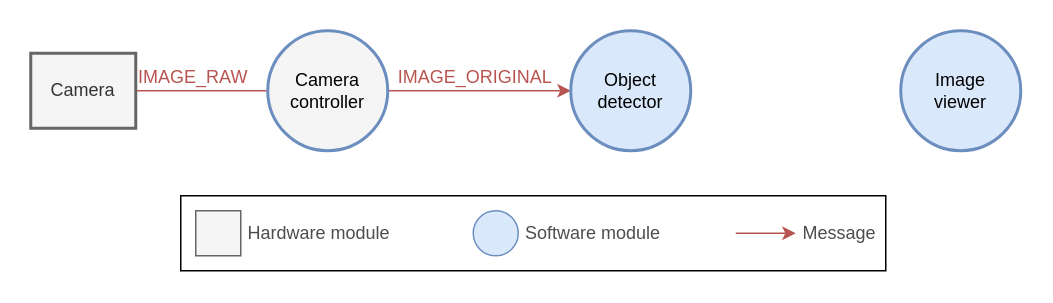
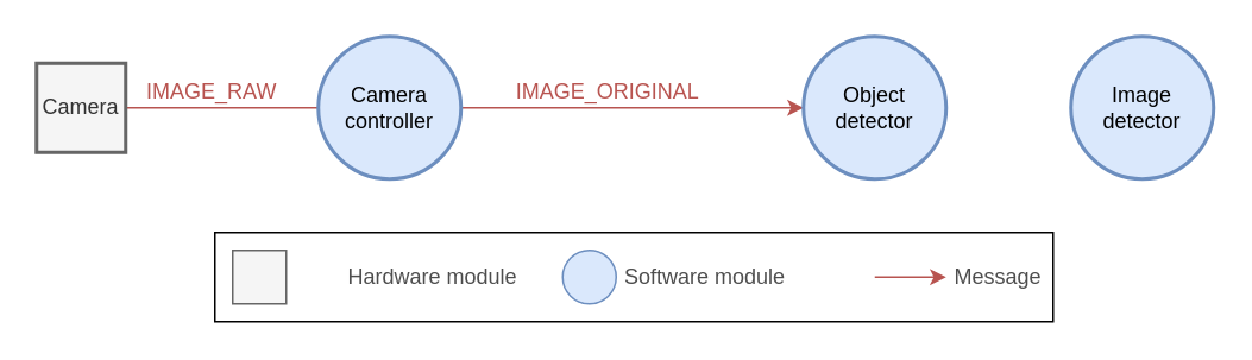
- <mxCell id="4" value="Camera" style="whiteSpace=wrap;html=1;aspect=fixed;strokeColor=#666666;fillColor=#f5f5f5;fontColor=#333333;strokeWidth=2;" parent="1" vertex="1"><mxGeometry x="20" y="35" width="70" height="50" as="geometry" /></mxCell>
+ <mxCell id="4" value="Camera" style="whiteSpace=wrap;html=1;aspect=fixed;strokeColor=#666666;fillColor=#f5f5f5;fontColor=#333333;strokeWidth=2;" parent="1" vertex="1"><mxGeometry x="20" y="35" width="50" height="50" as="geometry" /></mxCell>
- <mxCell id="7" value="Camera controller" style="ellipse;whiteSpace=wrap;html=1;aspect=fixed;strokeColor=#6c8ebf;fillColor=#f5f5f5;strokeWidth=2;" parent="1" vertex="1"><mxGeometry x="178" y="20" width="80" height="80" as="geometry" /></mxCell>
+ <mxCell id="7" value="Camera controller" style="ellipse;whiteSpace=wrap;html=1;aspect=fixed;strokeColor=#6c8ebf;fillColor=#dae8fc;strokeWidth=2;" parent="1" vertex="1"><mxGeometry x="178" y="20" width="80" height="80" as="geometry" /></mxCell>
- <mxCell id="8" value="Object detector" style="ellipse;whiteSpace=wrap;html=1;aspect=fixed;strokeColor=#6c8ebf;fillColor=#dae8fc;strokeWidth=2;" parent="1" vertex="1"><mxGeometry x="380" y="20" width="80" height="80" as="geometry" /></mxCell>
+ <mxCell id="8" value="Object detector" style="ellipse;whiteSpace=wrap;html=1;aspect=fixed;strokeColor=#6c8ebf;fillColor=#dae8fc;strokeWidth=2;" parent="1" vertex="1"><mxGeometry x="450" y="20" width="80" height="80" as="geometry" /></mxCell>
- <mxCell id="9" value="Image&lt;br&gt;viewer" style="ellipse;whiteSpace=wrap;html=1;aspect=fixed;strokeColor=#6c8ebf;fillColor=#dae8fc;strokeWidth=2;" parent="1" vertex="1"><mxGeometry x="600" y="20" width="80" height="80" as="geometry" /></mxCell>
+ <mxCell id="9" value="Image&lt;br&gt;detector" style="ellipse;whiteSpace=wrap;html=1;aspect=fixed;strokeColor=#6c8ebf;fillColor=#dae8fc;strokeWidth=2;" parent="1" vertex="1"><mxGeometry x="600" y="20" width="80" height="80" as="geometry" /></mxCell>
- <mxCell id="15" value="Hardware module" style="text;html=1;strokeColor=none;fillColor=none;align=left;verticalAlign=middle;whiteSpace=wrap;rounded=0;fontColor=#4D4D4D;spacingLeft=3;" parent="10" vertex="1"><mxGeometry x="40" y="15" width="100" height="20" as="geometry" /></mxCell>
+ <mxCell id="15" value="Hardware module" style="text;html=1;strokeColor=none;fillColor=none;align=left;verticalAlign=middle;whiteSpace=wrap;rounded=0;fontColor=#4D4D4D;spacingLeft=3;" parent="10" vertex="1"><mxGeometry x="70" y="15" width="100" height="20" as="geometry" /></mxCell>
